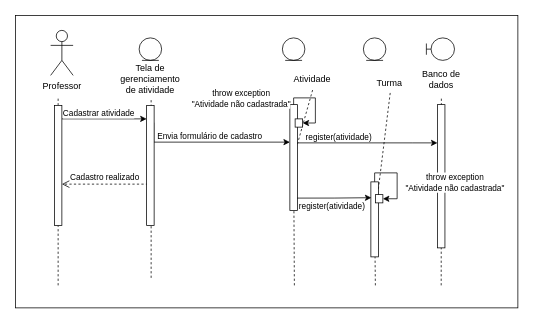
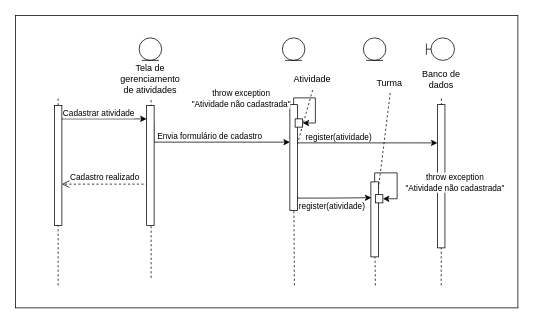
- <mxCell id="3" value="Professor" style="shape=umlActor;verticalLabelPosition=bottom;verticalAlign=top;html=1;outlineConnect=0;" vertex="1" parent="1"><mxGeometry x="67" y="40" width="30" height="60" as="geometry" /></mxCell>
- <mxCell id="11" value="Tela de gerenciamento de atividade" style="text;html=1;align=center;verticalAlign=middle;whiteSpace=wrap;rounded=0;" vertex="1" parent="1"><mxGeometry x="170" y="90" width="60" height="30" as="geometry" /></mxCell>
+ <mxCell id="11" value="Tela de gerenciamento de atividades" style="text;html=1;align=center;verticalAlign=middle;whiteSpace=wrap;rounded=0;" vertex="1" parent="1"><mxGeometry x="170" y="90" width="60" height="30" as="geometry" /></mxCell>
